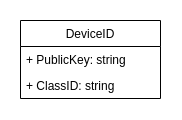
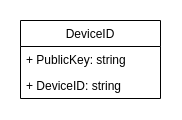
- <mxCell id="4" value="+ ClassID: string" style="text;strokeColor=none;fillColor=none;align=left;verticalAlign=top;spacingLeft=4;spacingRight=4;overflow=hidden;rotatable=0;points=[[0,0.5],[1,0.5]];portConstraint=eastwest;" vertex="1" parent="2"><mxGeometry y="52" width="140" height="26" as="geometry" /></mxCell>
+ <mxCell id="4" value="+ DeviceID: string" style="text;strokeColor=none;fillColor=none;align=left;verticalAlign=top;spacingLeft=4;spacingRight=4;overflow=hidden;rotatable=0;points=[[0,0.5],[1,0.5]];portConstraint=eastwest;" vertex="1" parent="2"><mxGeometry y="52" width="140" height="26" as="geometry" /></mxCell>
